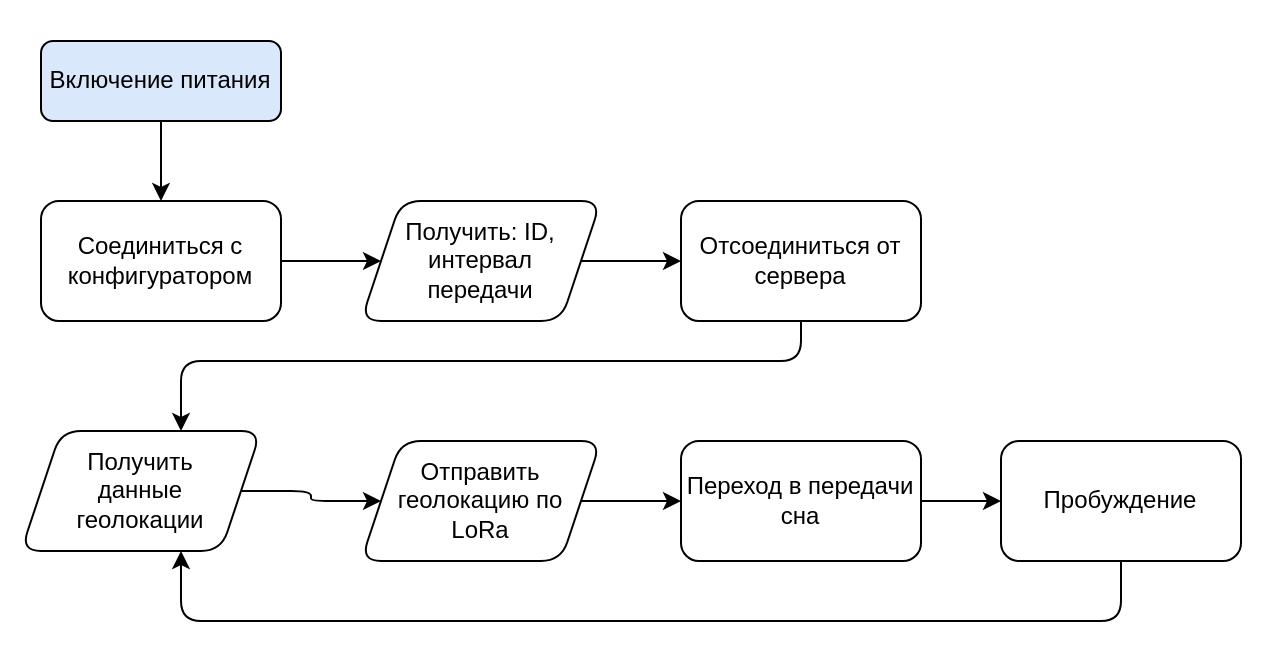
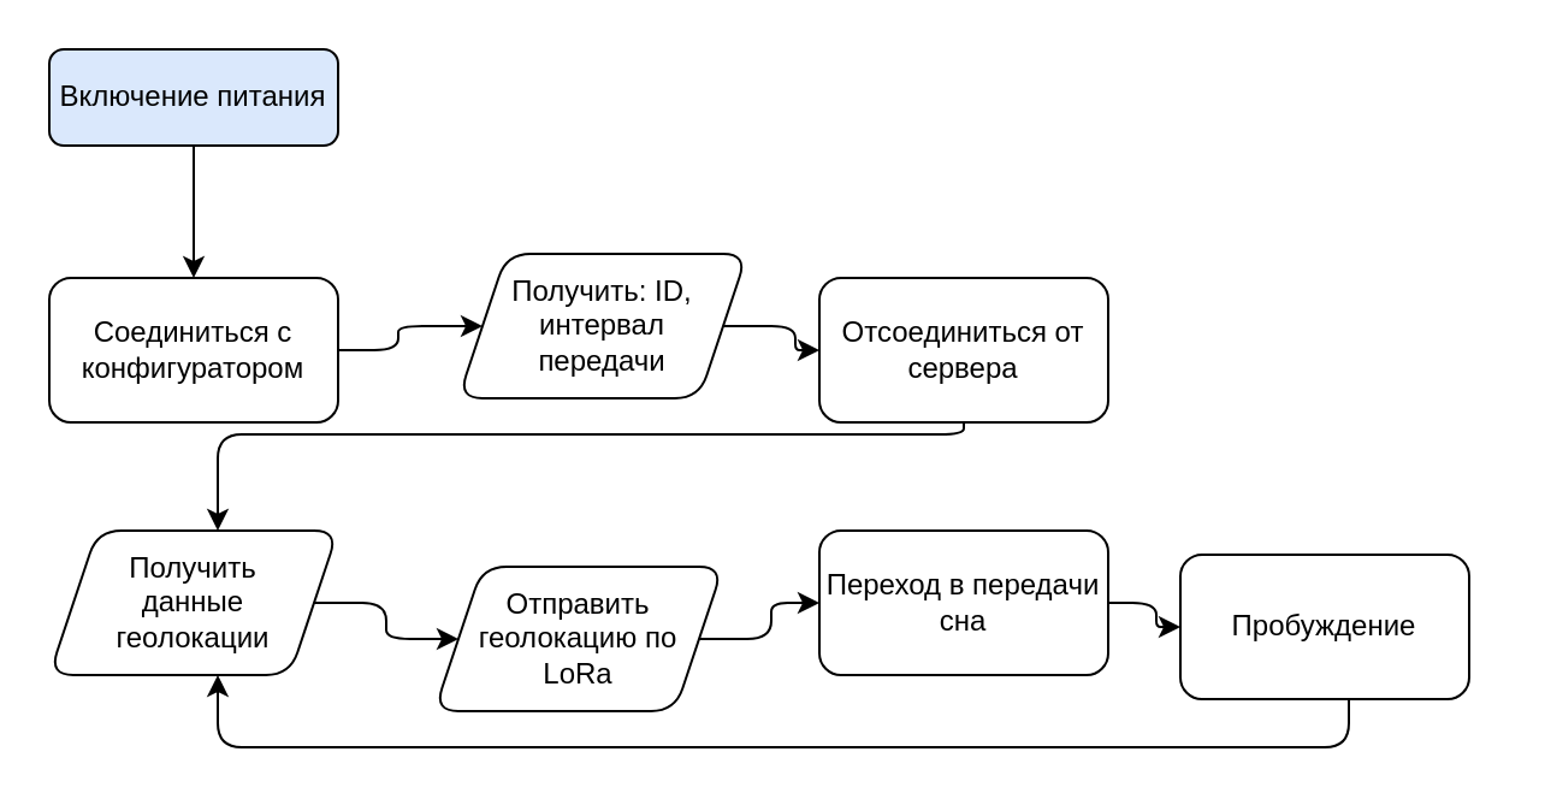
- <mxCell id="5" value="Соединиться с конфигуратором" style="whiteSpace=wrap;html=1;rounded=1;shadow=0;strokeWidth=1;glass=0;" vertex="1" parent="1"><mxGeometry x="20" y="100" width="120" height="60" as="geometry" /></mxCell>
+ <mxCell id="5" value="Соединиться с конфигуратором" style="whiteSpace=wrap;html=1;rounded=1;shadow=0;strokeWidth=1;glass=0;" vertex="1" parent="1"><mxGeometry x="20" y="115" width="120" height="60" as="geometry" /></mxCell>
- <mxCell id="7" value="Получить: ID, интервал &lt;br&gt;передачи" style="shape=parallelogram;perimeter=parallelogramPerimeter;whiteSpace=wrap;html=1;fixedSize=1;rounded=1;" vertex="1" parent="1"><mxGeometry x="180" y="100" width="120" height="60" as="geometry" /></mxCell>
+ <mxCell id="7" value="Получить: ID, интервал &lt;br&gt;передачи" style="shape=parallelogram;perimeter=parallelogramPerimeter;whiteSpace=wrap;html=1;fixedSize=1;rounded=1;" vertex="1" parent="1"><mxGeometry x="190" y="105" width="120" height="60" as="geometry" /></mxCell>
- <mxCell id="9" value="Отсоединиться от сервера" style="whiteSpace=wrap;html=1;rounded=1;" vertex="1" parent="1"><mxGeometry x="340" y="100" width="120" height="60" as="geometry" /></mxCell>
+ <mxCell id="9" value="Отсоединиться от сервера" style="whiteSpace=wrap;html=1;rounded=1;" vertex="1" parent="1"><mxGeometry x="340" y="115" width="120" height="60" as="geometry" /></mxCell>
- <mxCell id="11" value="Получить &lt;br&gt;данные &lt;br&gt;геолокации" style="shape=parallelogram;perimeter=parallelogramPerimeter;whiteSpace=wrap;html=1;fixedSize=1;rounded=1;" vertex="1" parent="1"><mxGeometry x="10" y="215" width="120" height="60" as="geometry" /></mxCell>
+ <mxCell id="11" value="Получить &lt;br&gt;данные &lt;br&gt;геолокации" style="shape=parallelogram;perimeter=parallelogramPerimeter;whiteSpace=wrap;html=1;fixedSize=1;rounded=1;" vertex="1" parent="1"><mxGeometry x="20" y="220" width="120" height="60" as="geometry" /></mxCell>
- <mxCell id="13" value="Отправить геолокацию по &lt;br&gt;LoRa" style="shape=parallelogram;perimeter=parallelogramPerimeter;whiteSpace=wrap;html=1;fixedSize=1;rounded=1;" vertex="1" parent="1"><mxGeometry x="180" y="220" width="120" height="60" as="geometry" /></mxCell>
+ <mxCell id="13" value="Отправить геолокацию по &lt;br&gt;LoRa" style="shape=parallelogram;perimeter=parallelogramPerimeter;whiteSpace=wrap;html=1;fixedSize=1;rounded=1;" vertex="1" parent="1"><mxGeometry x="180" y="235" width="120" height="60" as="geometry" /></mxCell>
- <mxCell id="17" value="Пробуждение" style="rounded=1;whiteSpace=wrap;html=1;" vertex="1" parent="1"><mxGeometry x="500" y="220" width="120" height="60" as="geometry" /></mxCell>
+ <mxCell id="17" value="Пробуждение" style="rounded=1;whiteSpace=wrap;html=1;" vertex="1" parent="1"><mxGeometry x="490" y="230" width="120" height="60" as="geometry" /></mxCell>
